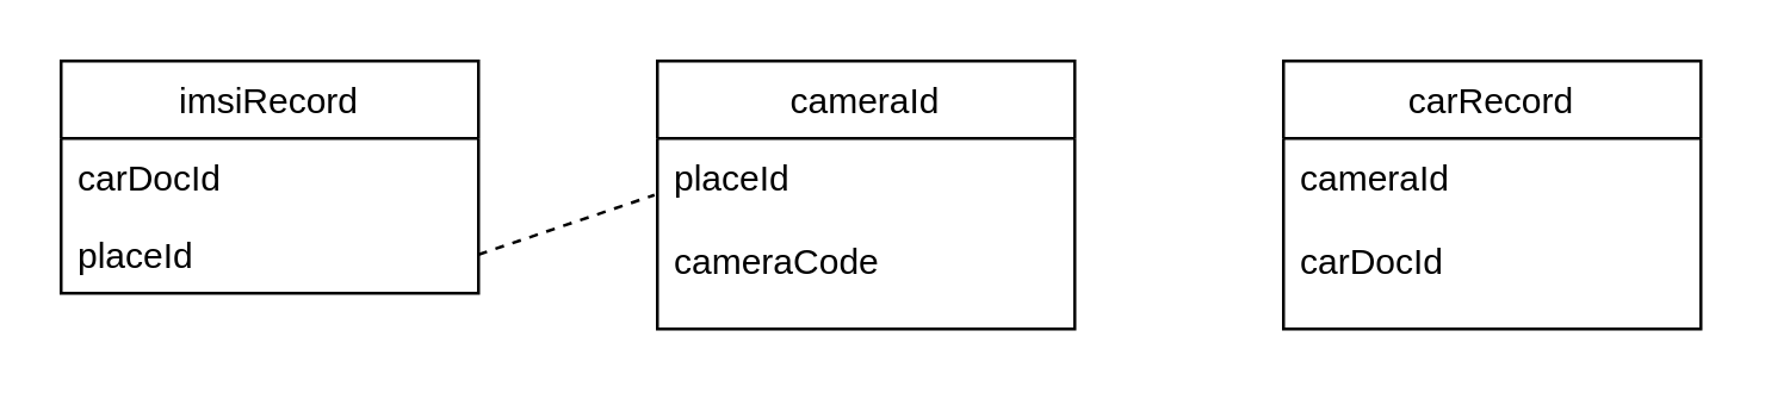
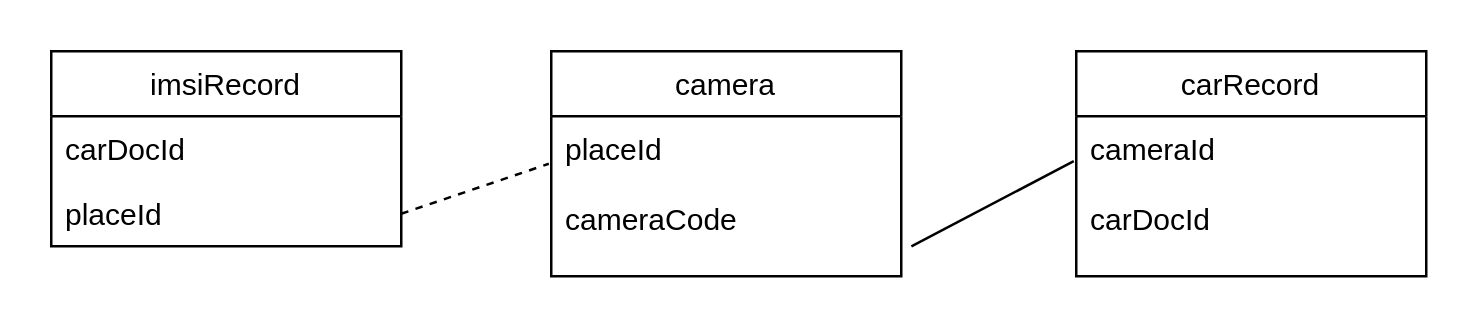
- <mxCell id="5" value="cameraId" style="swimlane;fontStyle=0;childLayout=stackLayout;horizontal=1;startSize=26;fillColor=none;horizontalStack=0;resizeParent=1;resizeParentMax=0;resizeLast=0;collapsible=1;marginBottom=0;" vertex="1" parent="1"><mxGeometry x="220" y="20" width="140" height="90" as="geometry" /></mxCell>
+ <mxCell id="5" value="camera" style="swimlane;fontStyle=0;childLayout=stackLayout;horizontal=1;startSize=26;fillColor=none;horizontalStack=0;resizeParent=1;resizeParentMax=0;resizeLast=0;collapsible=1;marginBottom=0;" vertex="1" parent="1"><mxGeometry x="220" y="20" width="140" height="90" as="geometry" /></mxCell>
+ <mxCell id="10" value="" style="endArrow=none;html=1;entryX=-0.007;entryY=0.281;entryDx=0;entryDy=0;entryPerimeter=0;exitX=1.029;exitY=0.813;exitDx=0;exitDy=0;exitPerimeter=0;" edge="1" parent="1" source="6" target="9"><mxGeometry width="50" height="50" relative="1" as="geometry"><mxPoint x="300" y="210" as="sourcePoint" /><mxPoint x="350" y="160" as="targetPoint" /></mxGeometry></mxCell>
